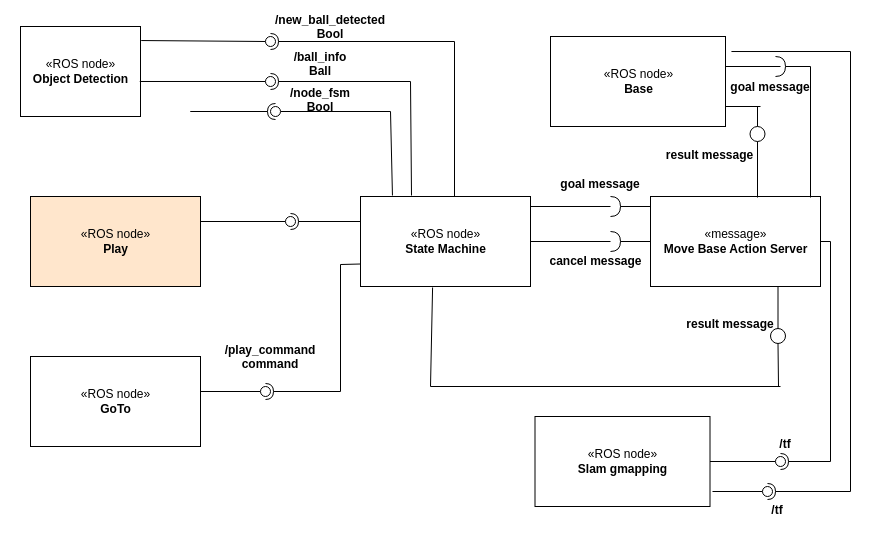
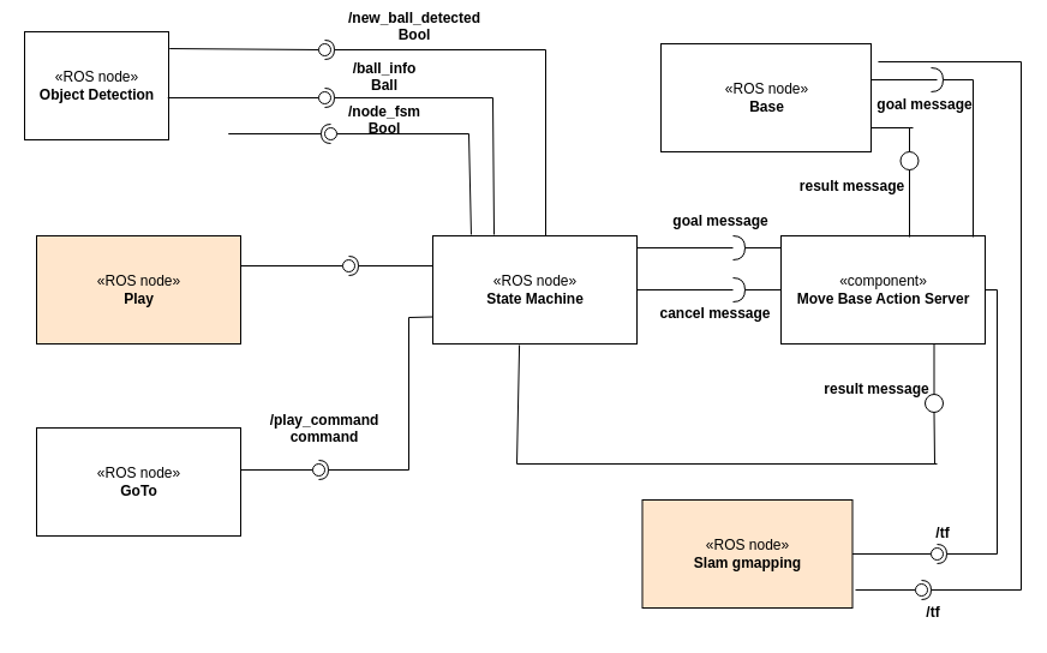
- <mxCell id="16" value="/new_ball_detected&#10;Bool&#10;" style="text;align=center;fontStyle=1;verticalAlign=middle;spacingLeft=3;spacingRight=3;strokeColor=none;rotatable=0;points=[[0,0.5],[1,0.5]];portConstraint=eastwest;" parent="1" vertex="1"><mxGeometry x="290" y="20" width="80" height="26" as="geometry" /></mxCell>
+ <mxCell id="16" value="/new_ball_detected&#10;Bool&#10;" style="text;align=center;fontStyle=1;verticalAlign=middle;spacingLeft=3;spacingRight=3;strokeColor=none;rotatable=0;points=[[0,0.5],[1,0.5]];portConstraint=eastwest;" parent="1" vertex="1"><mxGeometry x="305" y="15" width="80" height="26" as="geometry" /></mxCell>
- <mxCell id="6" value="«message»&lt;br&gt;&lt;b&gt;Move Base Action Server&lt;/b&gt;" style="html=1;" parent="1" vertex="1"><mxGeometry x="650" y="196" width="170" height="90" as="geometry" /></mxCell>
+ <mxCell id="6" value="«component»&lt;br&gt;&lt;b&gt;Move Base Action Server&lt;/b&gt;" style="html=1;" parent="1" vertex="1"><mxGeometry x="650" y="196" width="170" height="90" as="geometry" /></mxCell>
- <mxCell id="54" value="«ROS node»&lt;br&gt;&lt;b&gt;Slam gmapping&lt;/b&gt;" style="html=1;" vertex="1" parent="1"><mxGeometry x="534.5" y="416" width="175" height="90" as="geometry" /></mxCell>
+ <mxCell id="54" value="«ROS node»&lt;br&gt;&lt;b&gt;Slam gmapping&lt;/b&gt;" style="html=1;fillColor=#ffe6cc;" vertex="1" parent="1"><mxGeometry x="534.5" y="416" width="175" height="90" as="geometry" /></mxCell>
